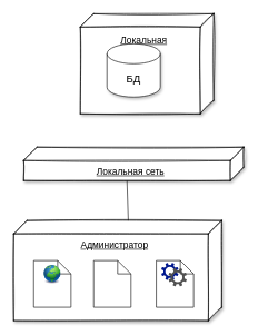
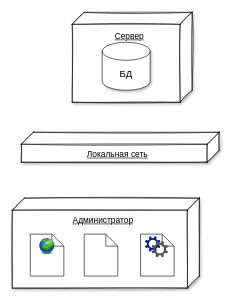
- <mxCell id="2" value="&lt;font style=&quot;font-size: 14px&quot;&gt;&lt;br&gt;Локальная&lt;/font&gt;" style="verticalAlign=top;align=center;spacingTop=8;spacingLeft=2;spacingRight=12;shape=cube;size=20;direction=south;fontStyle=4;html=1;shadow=1;sketch=1;" parent="1" vertex="1"><mxGeometry x="120" y="20" width="200" height="150" as="geometry" /></mxCell>
+ <mxCell id="2" value="&lt;font style=&quot;font-size: 14px&quot;&gt;&lt;br&gt;Сервер&lt;/font&gt;" style="verticalAlign=top;align=center;spacingTop=8;spacingLeft=2;spacingRight=12;shape=cube;size=20;direction=south;fontStyle=4;html=1;shadow=1;sketch=1;" parent="1" vertex="1"><mxGeometry x="120" y="20" width="200" height="150" as="geometry" /></mxCell>
- <mxCell id="3" value="БД" style="shape=cylinder3;whiteSpace=wrap;html=1;boundedLbl=1;backgroundOutline=1;size=15;shadow=1;sketch=0;fontSize=16;gradientColor=none;align=center;" parent="1" vertex="1"><mxGeometry x="160" y="65" width="80" height="80" as="geometry" /></mxCell>
+ <mxCell id="3" value="БД" style="shape=cylinder3;whiteSpace=wrap;html=1;boundedLbl=1;backgroundOutline=1;size=15;shadow=1;sketch=0;fontSize=16;gradientColor=none;align=center;" parent="1" vertex="1"><mxGeometry x="170" y="70" width="80" height="80" as="geometry" /></mxCell>
- <mxCell id="6" value="" style="endArrow=none;html=1;rounded=0;fontSize=14;exitX=0;exitY=0;exitDx=50;exitDy=175;exitPerimeter=0;entryX=0;entryY=0;entryDx=0;entryDy=140;entryPerimeter=0;" parent="1" source="4" target="5" edge="1"><mxGeometry width="50" height="50" relative="1" as="geometry"><mxPoint x="220" y="180" as="sourcePoint" /><mxPoint x="220" y="230" as="targetPoint" /></mxGeometry></mxCell>
